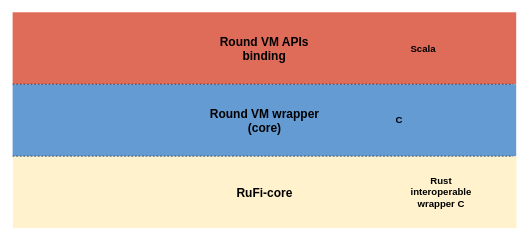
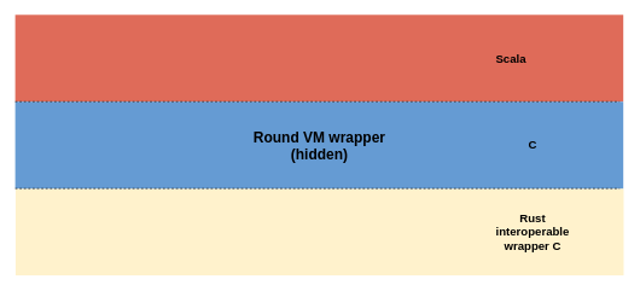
- <mxCell id="9" value="Round VM APIs binding" style="text;html=1;strokeColor=none;fillColor=none;align=center;verticalAlign=middle;whiteSpace=wrap;rounded=0;fontSize=20;fontStyle=1" parent="1" vertex="1"><mxGeometry x="360" y="60" width="160" height="40" as="geometry" /></mxCell>
- <mxCell id="7" value="Round VM wrapper (core)" style="text;html=1;strokeColor=none;fillColor=none;align=center;verticalAlign=middle;whiteSpace=wrap;rounded=0;fontSize=20;fontStyle=1" parent="1" vertex="1"><mxGeometry x="318" y="180" width="245" height="40" as="geometry" /></mxCell>
+ <mxCell id="7" value="Round VM wrapper (hidden)" style="text;html=1;strokeColor=none;fillColor=none;align=center;verticalAlign=middle;whiteSpace=wrap;rounded=0;fontSize=20;fontStyle=1" parent="1" vertex="1"><mxGeometry x="318" y="180" width="245" height="40" as="geometry" /></mxCell>
- <mxCell id="11" value="C" style="text;html=1;strokeColor=none;fillColor=none;align=center;verticalAlign=middle;whiteSpace=wrap;rounded=0;fontSize=16;fontStyle=1" parent="1" vertex="1"><mxGeometry x="625" y="180" width="80" height="40" as="geometry" /></mxCell>
+ <mxCell id="11" value="C" style="text;html=1;strokeColor=none;fillColor=none;align=center;verticalAlign=middle;whiteSpace=wrap;rounded=0;fontSize=16;fontStyle=1" parent="1" vertex="1"><mxGeometry x="695" y="180" width="80" height="40" as="geometry" /></mxCell>
- <mxCell id="8" value="RuFi-core" style="text;html=1;strokeColor=none;fillColor=none;align=center;verticalAlign=middle;whiteSpace=wrap;rounded=0;fontSize=20;fontStyle=1" parent="1" vertex="1"><mxGeometry x="323" y="300" width="235" height="40" as="geometry" /></mxCell>
